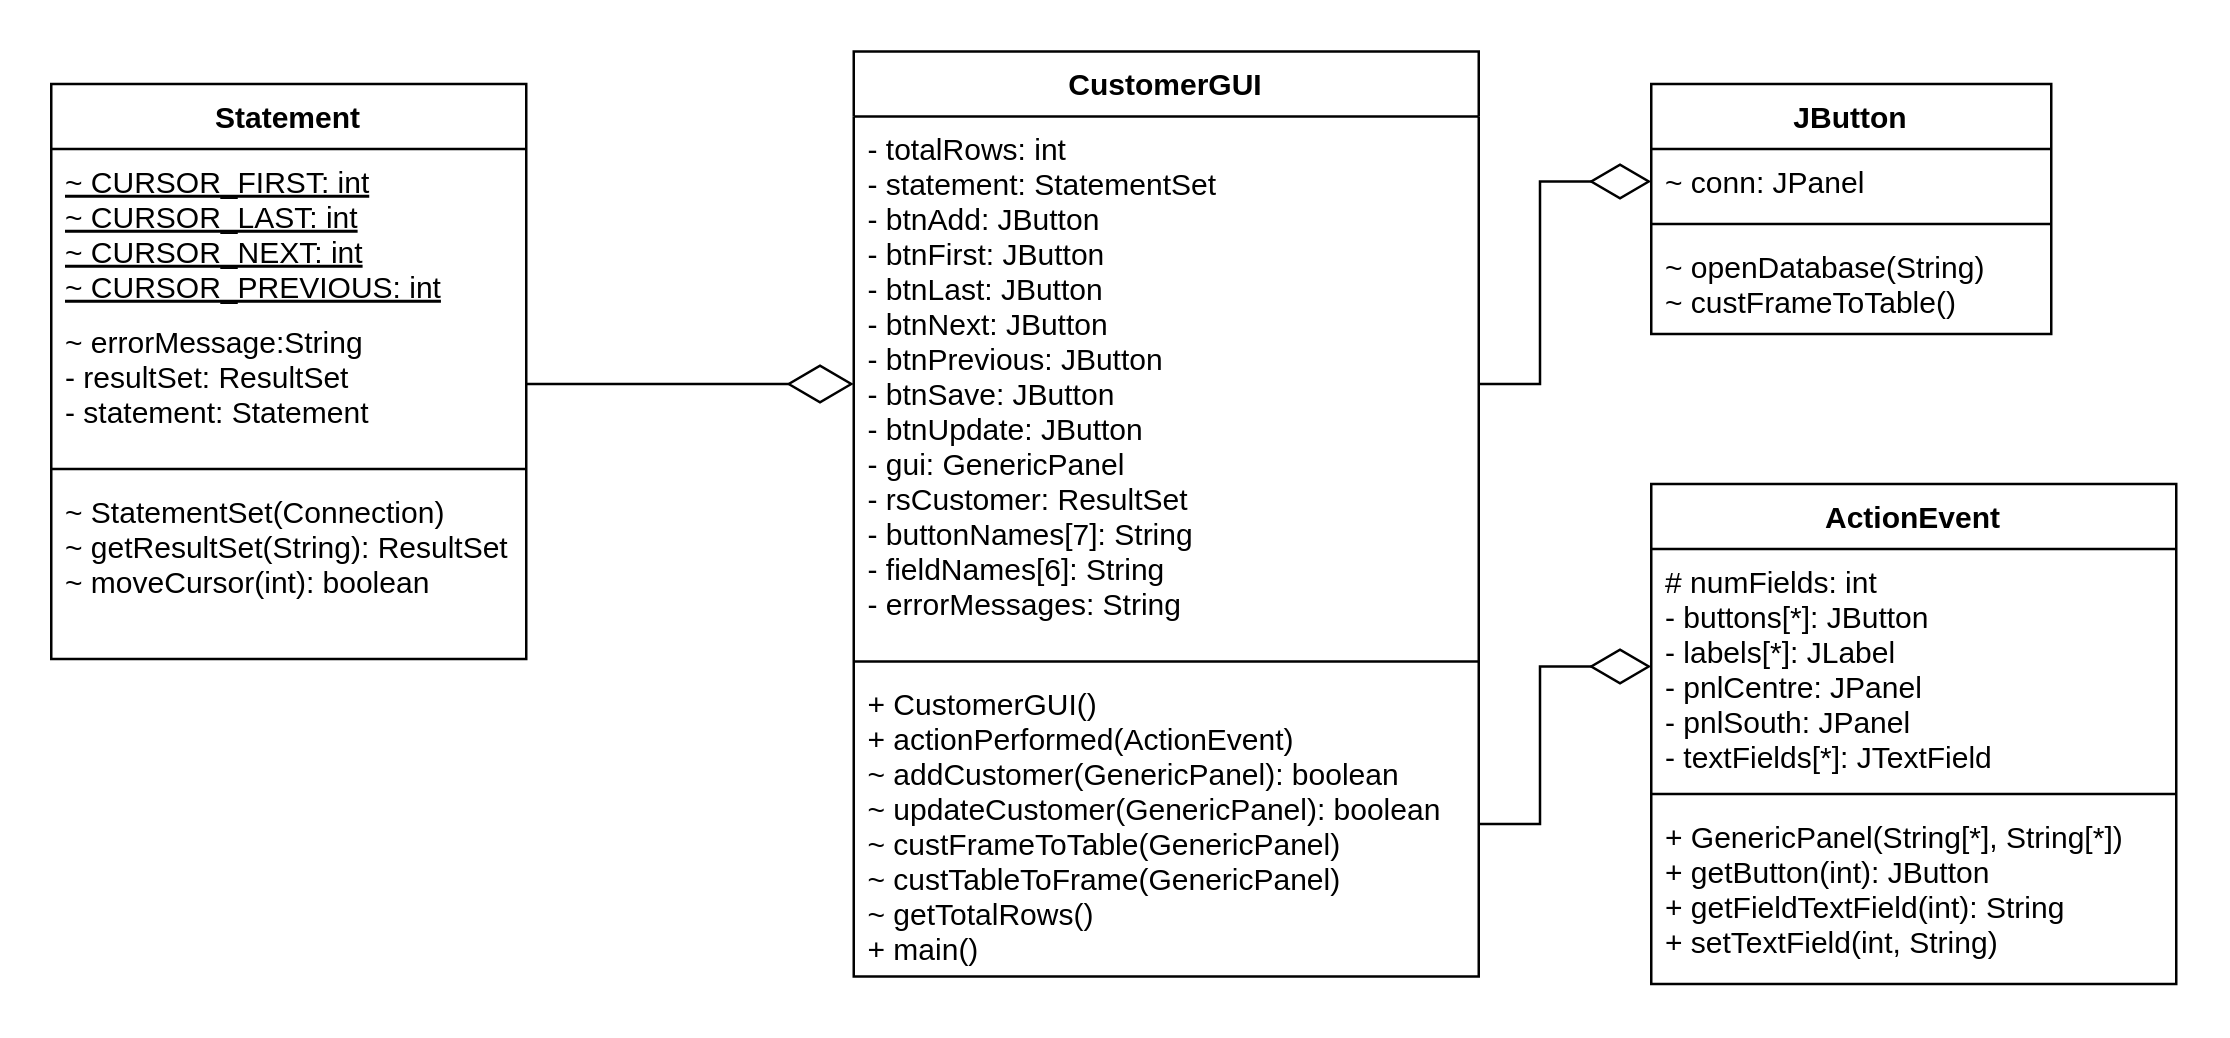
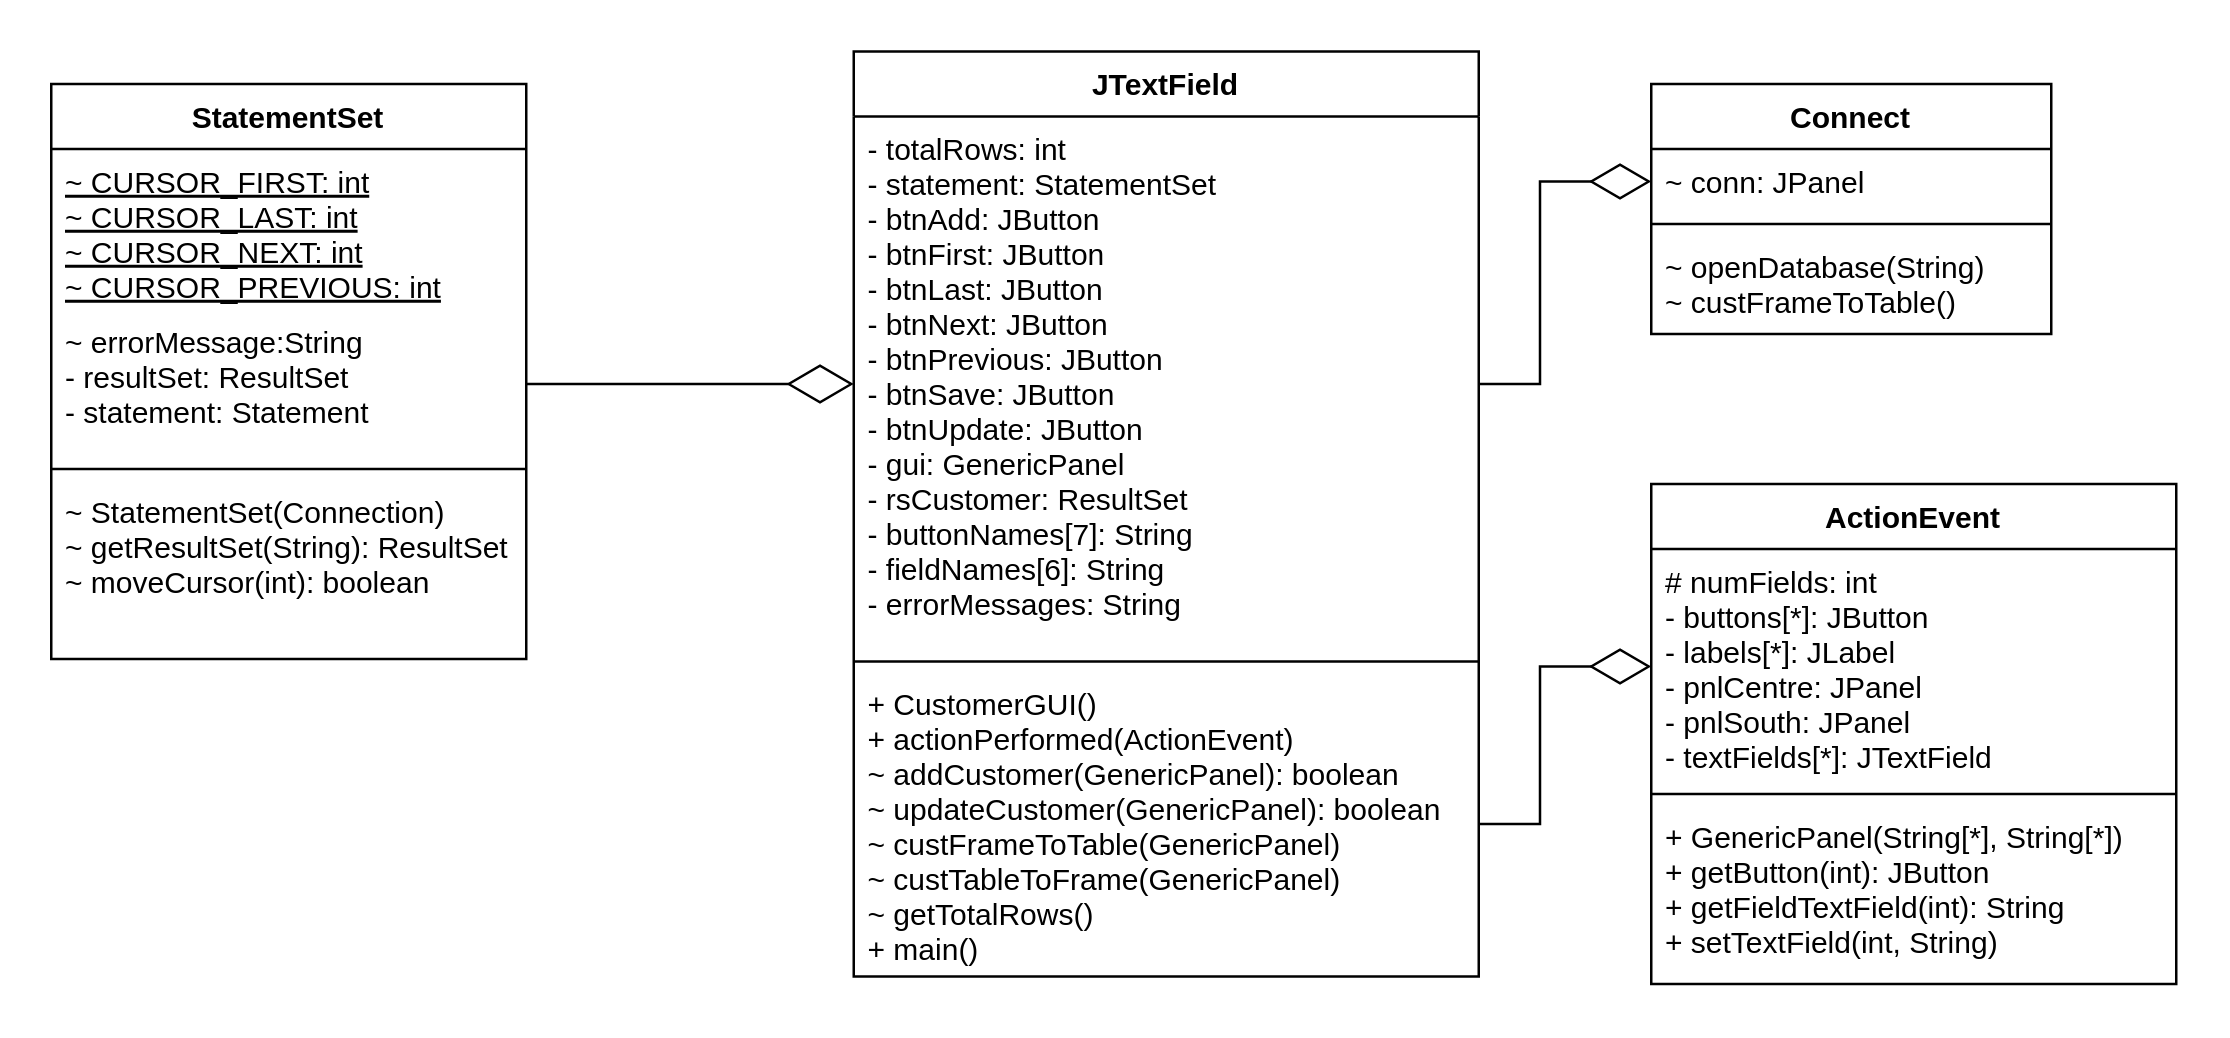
- <mxCell id="7" value="CustomerGUI" style="swimlane;fontStyle=1;align=center;verticalAlign=top;childLayout=stackLayout;horizontal=1;startSize=26;horizontalStack=0;resizeParent=1;resizeParentMax=0;resizeLast=0;collapsible=1;marginBottom=0;" vertex="1" parent="1"><mxGeometry x="341" y="20" width="250" height="370" as="geometry" /></mxCell>
+ <mxCell id="7" value="JTextField" style="swimlane;fontStyle=1;align=center;verticalAlign=top;childLayout=stackLayout;horizontal=1;startSize=26;horizontalStack=0;resizeParent=1;resizeParentMax=0;resizeLast=0;collapsible=1;marginBottom=0;" vertex="1" parent="1"><mxGeometry x="341" y="20" width="250" height="370" as="geometry" /></mxCell>
- <mxCell id="2" value="Statement" style="swimlane;fontStyle=1;align=center;verticalAlign=top;childLayout=stackLayout;horizontal=1;startSize=26;horizontalStack=0;resizeParent=1;resizeParentMax=0;resizeLast=0;collapsible=1;marginBottom=0;" vertex="1" parent="1"><mxGeometry x="20" y="33" width="190" height="230" as="geometry" /></mxCell>
+ <mxCell id="2" value="StatementSet" style="swimlane;fontStyle=1;align=center;verticalAlign=top;childLayout=stackLayout;horizontal=1;startSize=26;horizontalStack=0;resizeParent=1;resizeParentMax=0;resizeLast=0;collapsible=1;marginBottom=0;" vertex="1" parent="1"><mxGeometry x="20" y="33" width="190" height="230" as="geometry" /></mxCell>
- <mxCell id="11" value="JButton" style="swimlane;fontStyle=1;align=center;verticalAlign=top;childLayout=stackLayout;horizontal=1;startSize=26;horizontalStack=0;resizeParent=1;resizeParentMax=0;resizeLast=0;collapsible=1;marginBottom=0;" vertex="1" parent="1"><mxGeometry x="660" y="33" width="160" height="100" as="geometry" /></mxCell>
+ <mxCell id="11" value="Connect" style="swimlane;fontStyle=1;align=center;verticalAlign=top;childLayout=stackLayout;horizontal=1;startSize=26;horizontalStack=0;resizeParent=1;resizeParentMax=0;resizeLast=0;collapsible=1;marginBottom=0;" vertex="1" parent="1"><mxGeometry x="660" y="33" width="160" height="100" as="geometry" /></mxCell>
